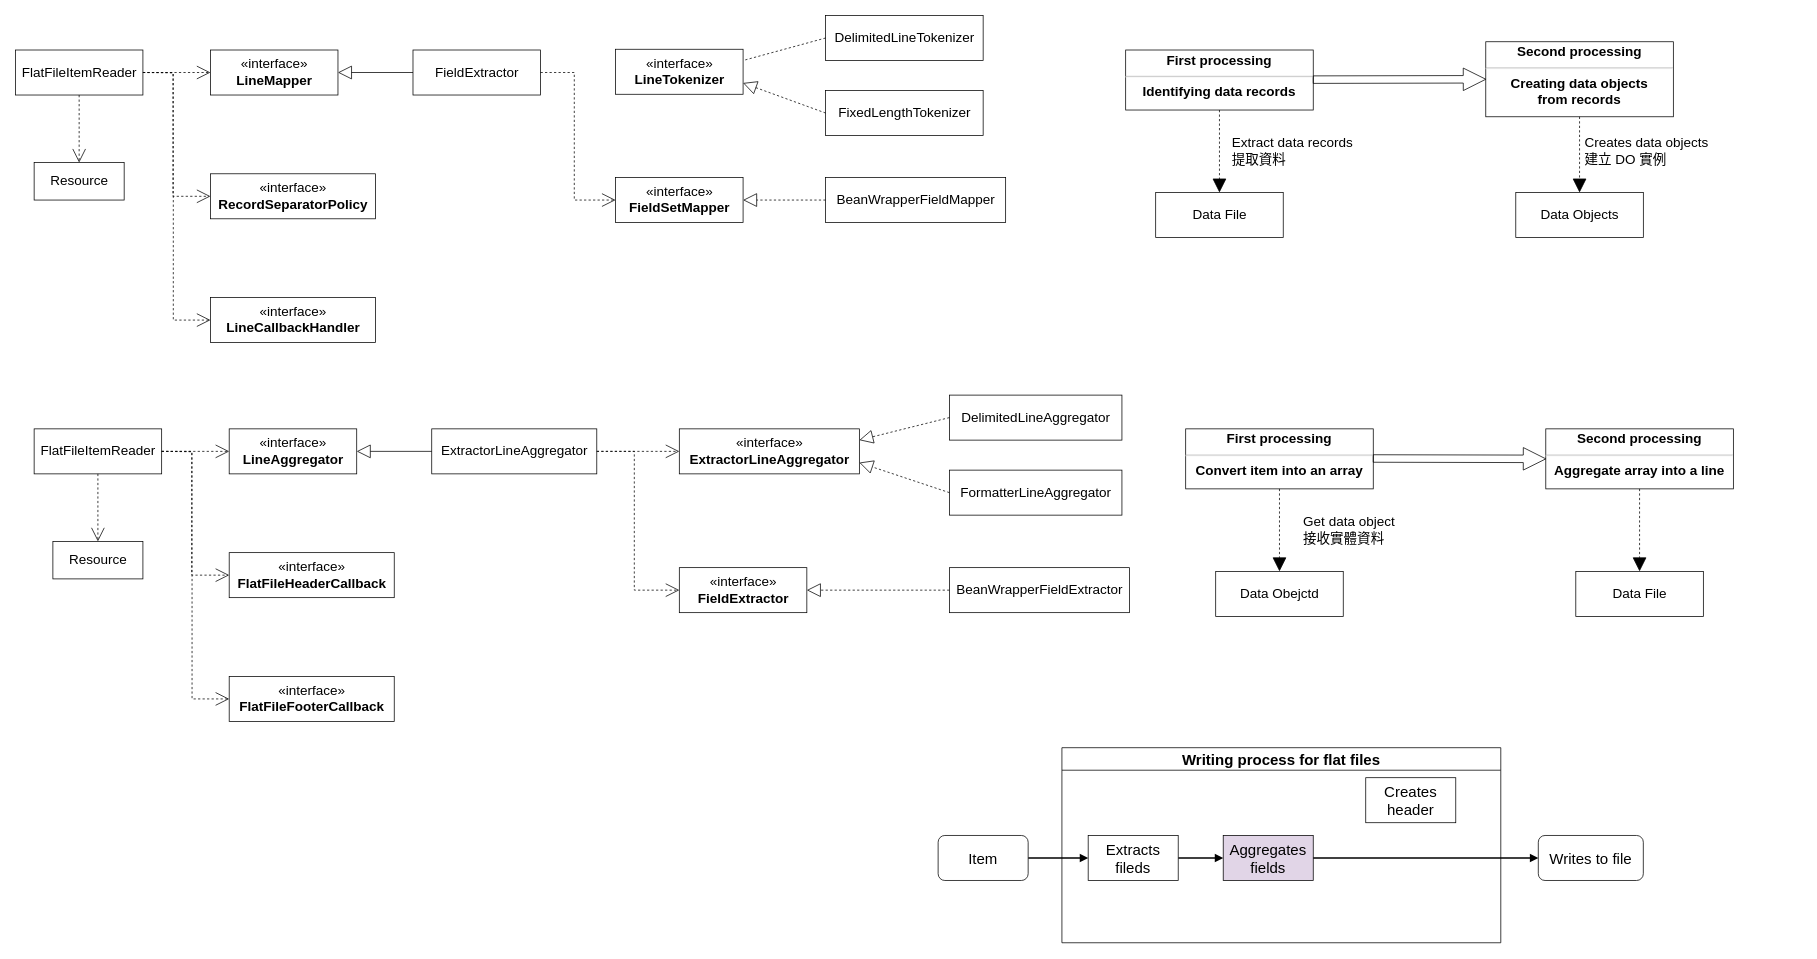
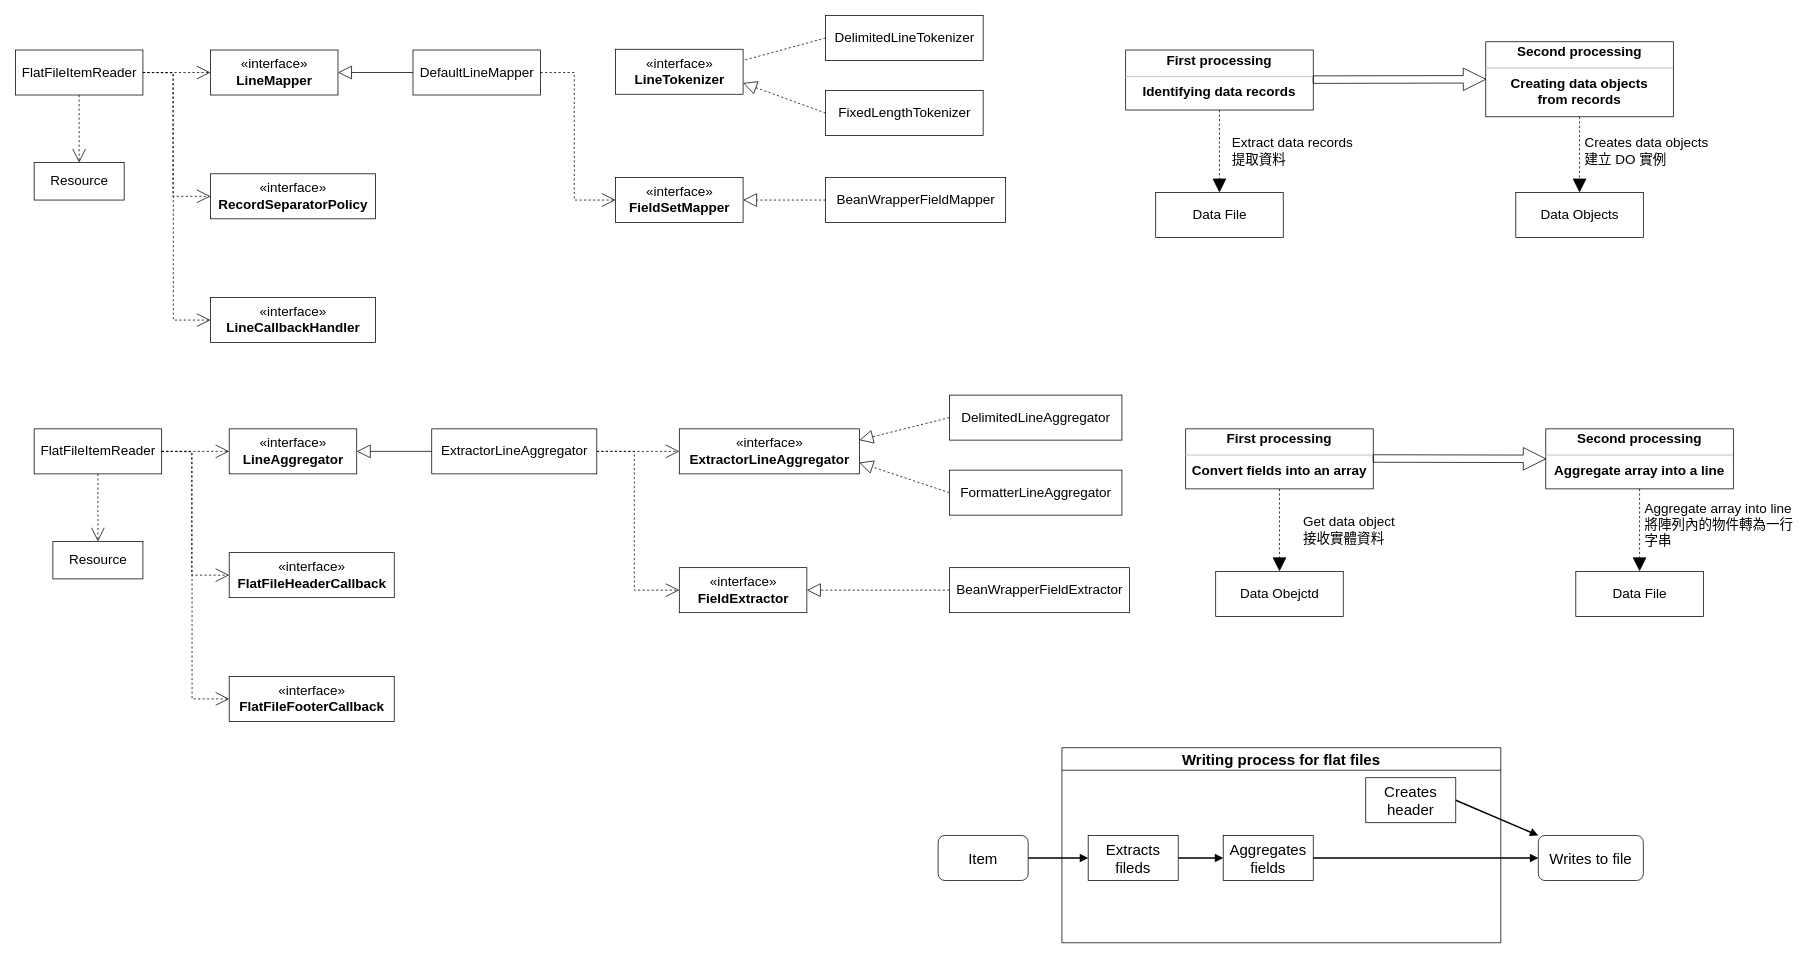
- <mxCell id="4" value="FieldExtractor" style="html=1;fontSize=18;" parent="1" vertex="1"><mxGeometry x="550" y="66" width="170" height="60" as="geometry" /></mxCell>
+ <mxCell id="4" value="DefaultLineMapper" style="html=1;fontSize=18;" parent="1" vertex="1"><mxGeometry x="550" y="66" width="170" height="60" as="geometry" /></mxCell>
- <mxCell id="52" value="&lt;p style=&quot;margin: 4px 0px 0px ; text-align: center ; font-size: 18px&quot;&gt;&lt;b&gt;First processing&lt;/b&gt;&lt;/p&gt;&lt;hr style=&quot;font-size: 18px&quot;&gt;&lt;div style=&quot;text-align: center ; height: 2px&quot;&gt;&lt;b&gt;Convert item into an array&lt;/b&gt;&lt;br&gt;&lt;/div&gt;" style="verticalAlign=top;align=left;overflow=fill;fontSize=18;fontFamily=Helvetica;html=1;" vertex="1" parent="1"><mxGeometry x="1580" y="571" width="250" height="80" as="geometry" /></mxCell>
+ <mxCell id="52" value="&lt;p style=&quot;margin: 4px 0px 0px ; text-align: center ; font-size: 18px&quot;&gt;&lt;b&gt;First processing&lt;/b&gt;&lt;/p&gt;&lt;hr style=&quot;font-size: 18px&quot;&gt;&lt;div style=&quot;text-align: center ; height: 2px&quot;&gt;&lt;b&gt;Convert fields into an array&lt;/b&gt;&lt;br&gt;&lt;/div&gt;" style="verticalAlign=top;align=left;overflow=fill;fontSize=18;fontFamily=Helvetica;html=1;" vertex="1" parent="1"><mxGeometry x="1580" y="571" width="250" height="80" as="geometry" /></mxCell>
+ <mxCell id="60" value="Aggregate array into line&lt;br&gt;將陣列內的物件轉為一行字串" style="text;html=1;strokeColor=none;fillColor=none;align=left;verticalAlign=middle;whiteSpace=wrap;rounded=0;fontSize=18;" vertex="1" parent="1"><mxGeometry x="2190" y="666" width="210" height="65" as="geometry" /></mxCell>
+ <mxCell id="70" style="edgeStyle=none;rounded=0;orthogonalLoop=1;jettySize=auto;html=1;exitX=1;exitY=0.5;exitDx=0;exitDy=0;fontSize=20;endArrow=block;endFill=1;strokeWidth=2;entryX=0;entryY=0;entryDx=0;entryDy=0;" edge="1" parent="1" source="65" target="68"><mxGeometry relative="1" as="geometry"><mxPoint x="2060" y="1096" as="targetPoint" /></mxGeometry></mxCell>
- <mxCell id="64" value="Aggregates fields" style="rounded=0;whiteSpace=wrap;html=1;fontSize=20;align=center;fillColor=#e1d5e7;" vertex="1" parent="61"><mxGeometry x="215" y="117" width="120" height="60" as="geometry" /></mxCell>
+ <mxCell id="64" value="Aggregates fields" style="rounded=0;whiteSpace=wrap;html=1;fontSize=20;align=center;" vertex="1" parent="61"><mxGeometry x="215" y="117" width="120" height="60" as="geometry" /></mxCell>
